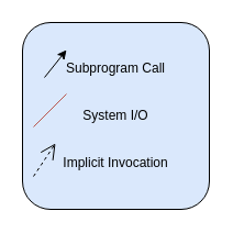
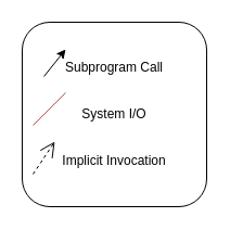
- <mxCell id="2" value="Subprogram Call&lt;br&gt;&lt;br&gt;&lt;br&gt;System I/O&lt;br&gt;&lt;br&gt;&lt;br&gt;Implicit Invocation" style="rounded=1;whiteSpace=wrap;html=1;fillColor=#dae8fc;" vertex="1" parent="1"><mxGeometry x="20" y="20" width="170" height="170" as="geometry" /></mxCell>
+ <mxCell id="2" value="Subprogram Call&lt;br&gt;&lt;br&gt;&lt;br&gt;System I/O&lt;br&gt;&lt;br&gt;&lt;br&gt;Implicit Invocation" style="rounded=1;whiteSpace=wrap;html=1;" vertex="1" parent="1"><mxGeometry x="20" y="20" width="170" height="170" as="geometry" /></mxCell>
